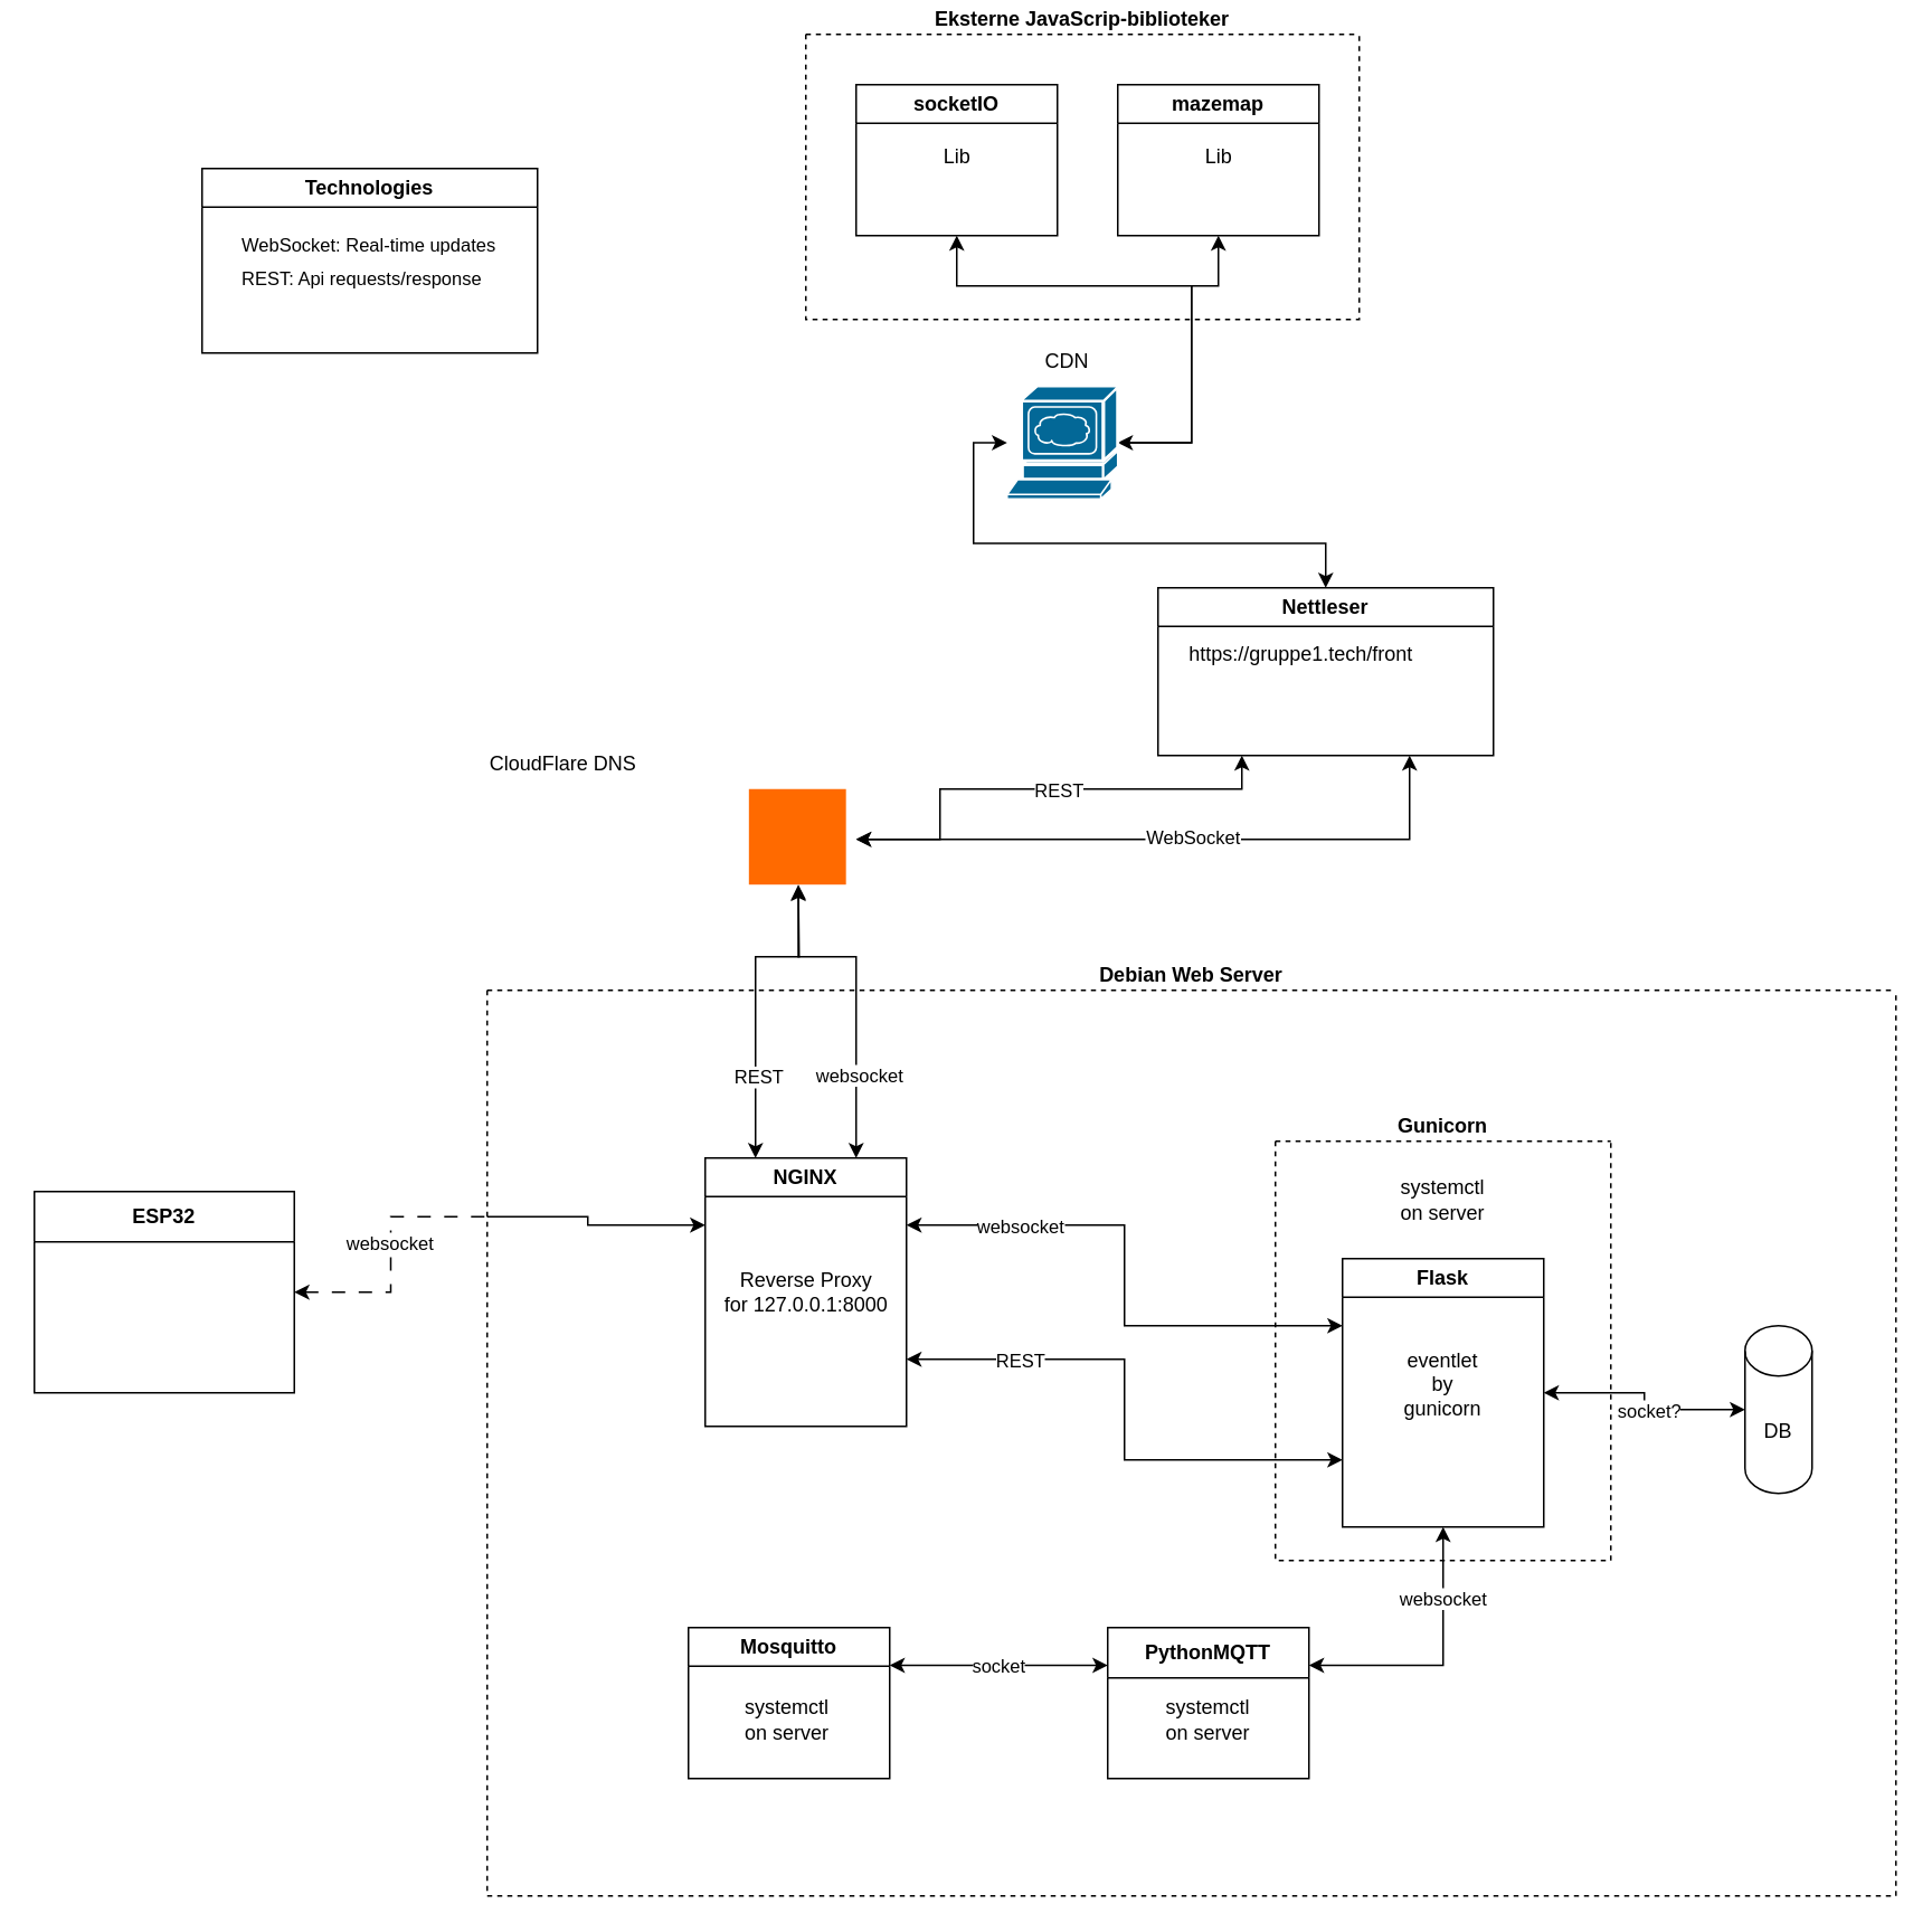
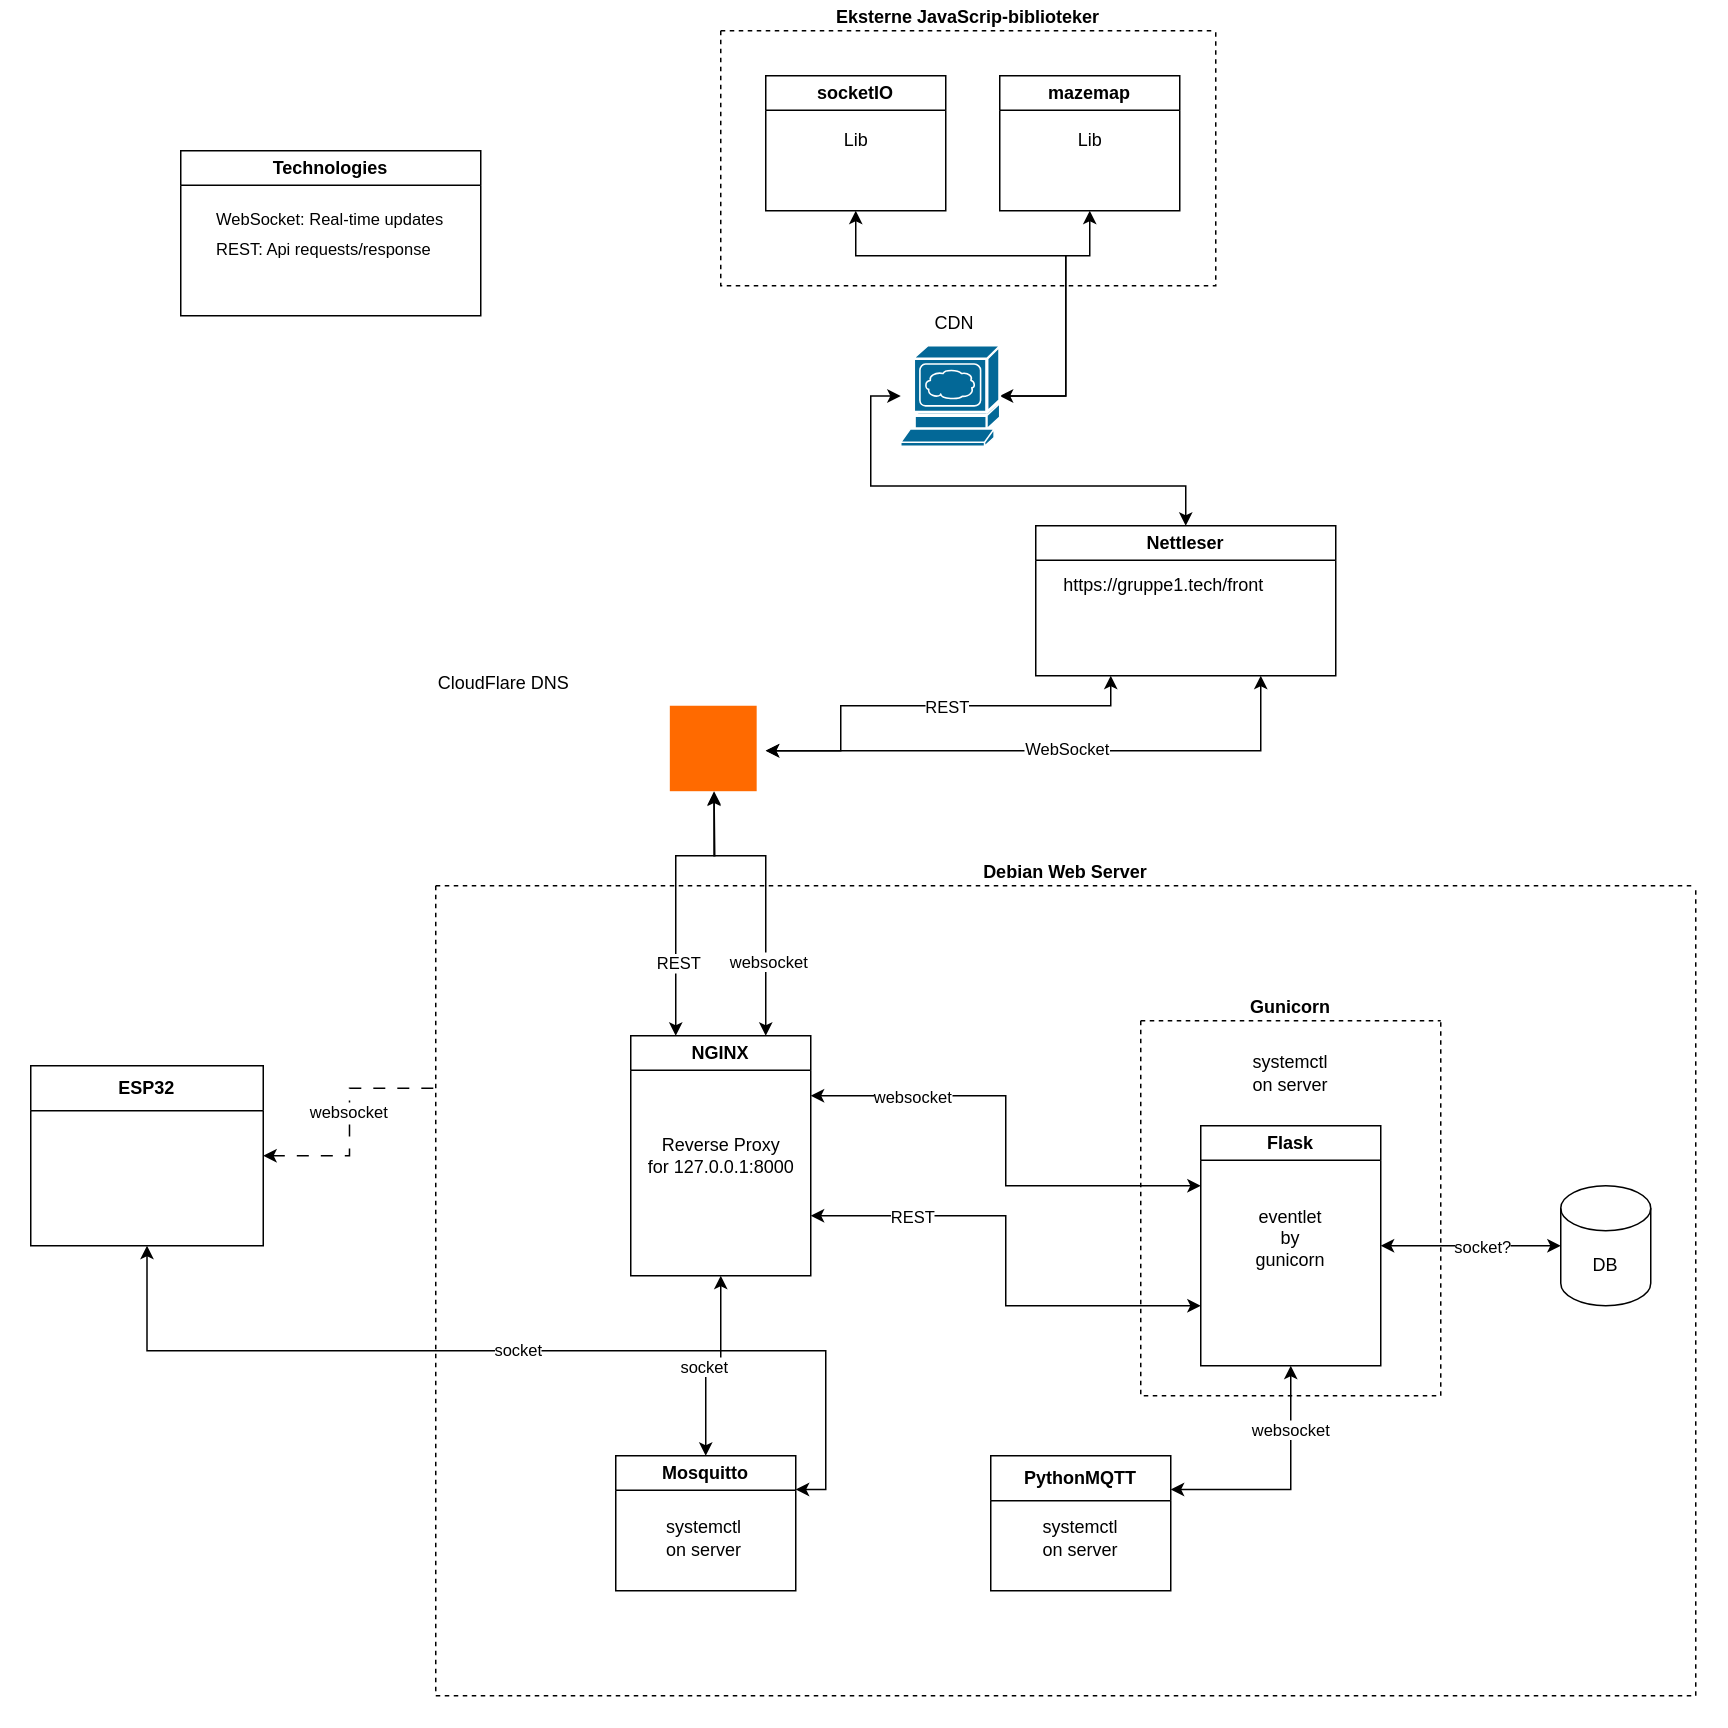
- <mxCell id="26" style="edgeStyle=orthogonalEdgeStyle;rounded=0;orthogonalLoop=1;jettySize=auto;html=1;exitX=0;exitY=0.25;exitDx=0;exitDy=0;entryX=0;entryY=0.25;entryDx=0;entryDy=0;" edge="1" parent="2" source="2" target="21"><mxGeometry relative="1" as="geometry"><Array as="points"><mxPoint x="60" y="135" /><mxPoint x="60" y="140" /></Array></mxGeometry></mxCell>
- <mxCell id="23" value="DB" style="shape=cylinder3;whiteSpace=wrap;html=1;boundedLbl=1;backgroundOutline=1;size=15;" vertex="1" parent="2"><mxGeometry x="750" y="200" width="40" height="100" as="geometry" /></mxCell>
+ <mxCell id="23" value="DB" style="shape=cylinder3;whiteSpace=wrap;html=1;boundedLbl=1;backgroundOutline=1;size=15;" vertex="1" parent="2"><mxGeometry x="750" y="200" width="60" height="80" as="geometry" /></mxCell>
+ <mxCell id="19" style="edgeStyle=orthogonalEdgeStyle;rounded=0;orthogonalLoop=1;jettySize=auto;html=1;exitX=0.5;exitY=1;exitDx=0;exitDy=0;startArrow=classic;startFill=1;" edge="1" parent="2" source="21" target="4"><mxGeometry relative="1" as="geometry" /></mxCell>
+ <mxCell id="20" value="socket" style="edgeLabel;html=1;align=center;verticalAlign=middle;resizable=0;points=[];" vertex="1" connectable="0" parent="19"><mxGeometry x="0.057" y="3" relative="1" as="geometry"><mxPoint x="-3" y="-3" as="offset" /></mxGeometry></mxCell>
- <mxCell id="3" value="socket" style="edgeStyle=orthogonalEdgeStyle;rounded=0;orthogonalLoop=1;jettySize=auto;html=1;exitX=1;exitY=0.25;exitDx=0;exitDy=0;entryX=0;entryY=0.25;entryDx=0;entryDy=0;startArrow=classic;startFill=1;" edge="1" parent="2" source="4" target="8"><mxGeometry relative="1" as="geometry" /></mxCell>
+ <mxCell id="3" value="socket" style="edgeStyle=orthogonalEdgeStyle;rounded=0;orthogonalLoop=1;jettySize=auto;html=1;exitX=1;exitY=0.25;exitDx=0;exitDy=0;startArrow=classic;startFill=1;" edge="1" parent="2" source="4" target="27"><mxGeometry relative="1" as="geometry" /></mxCell>
